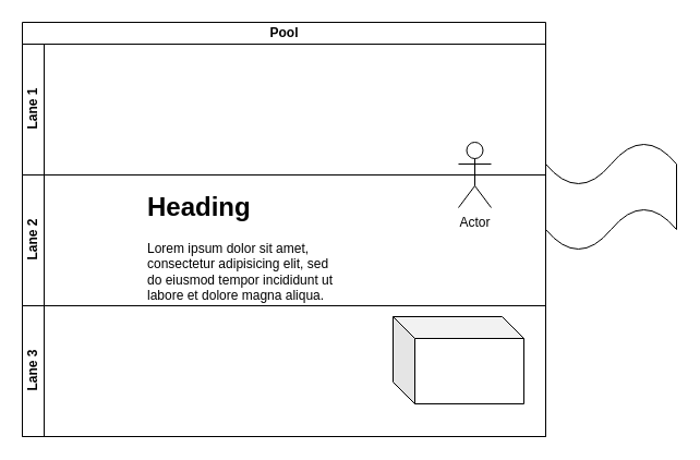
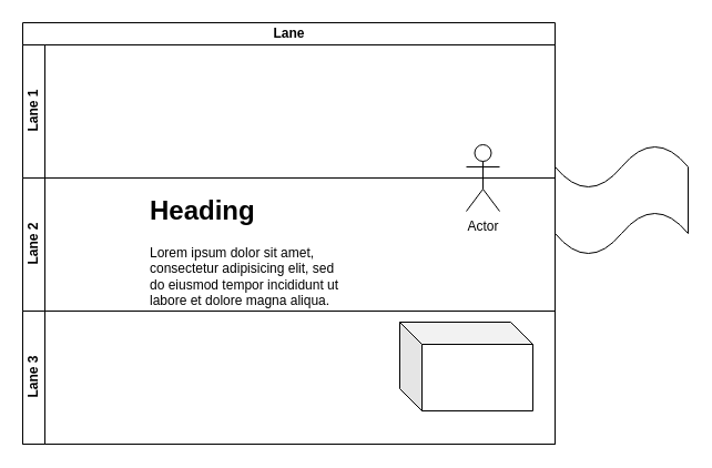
- <mxCell id="6" value="Pool" style="swimlane;html=1;childLayout=stackLayout;resizeParent=1;resizeParentMax=0;horizontal=1;startSize=20;horizontalStack=0;" vertex="1" parent="1"><mxGeometry x="20" y="20" width="480" height="380" as="geometry" /></mxCell>
+ <mxCell id="6" value="Lane" style="swimlane;html=1;childLayout=stackLayout;resizeParent=1;resizeParentMax=0;horizontal=1;startSize=20;horizontalStack=0;" vertex="1" parent="1"><mxGeometry x="20" y="20" width="480" height="380" as="geometry" /></mxCell>
